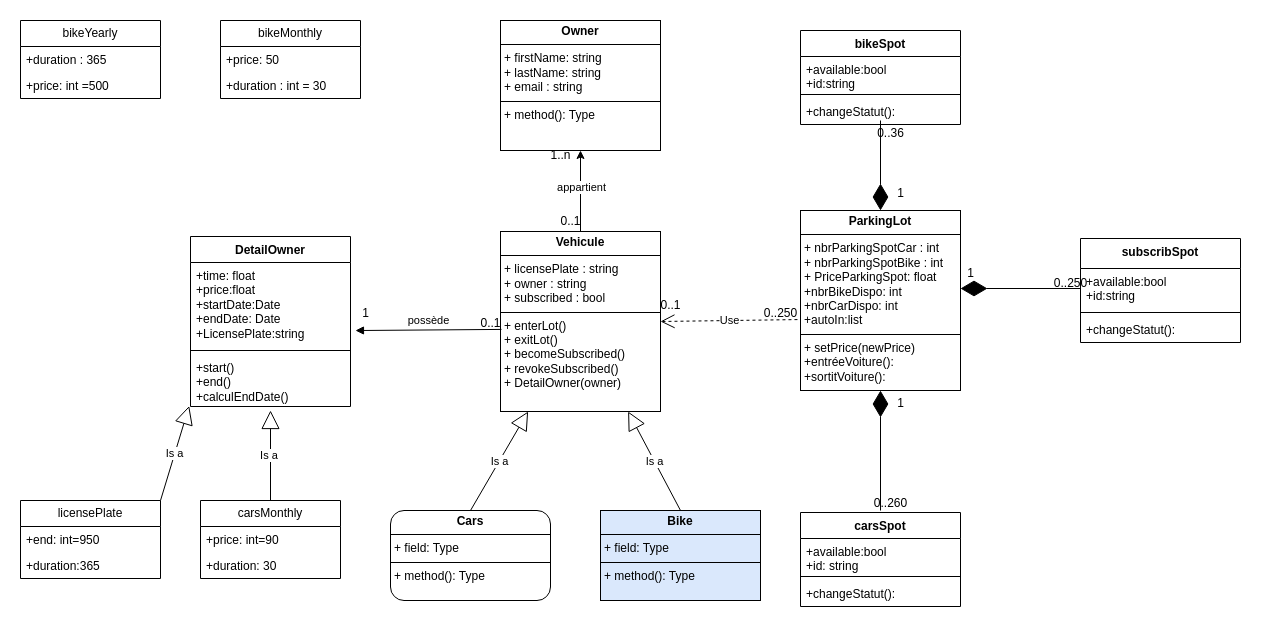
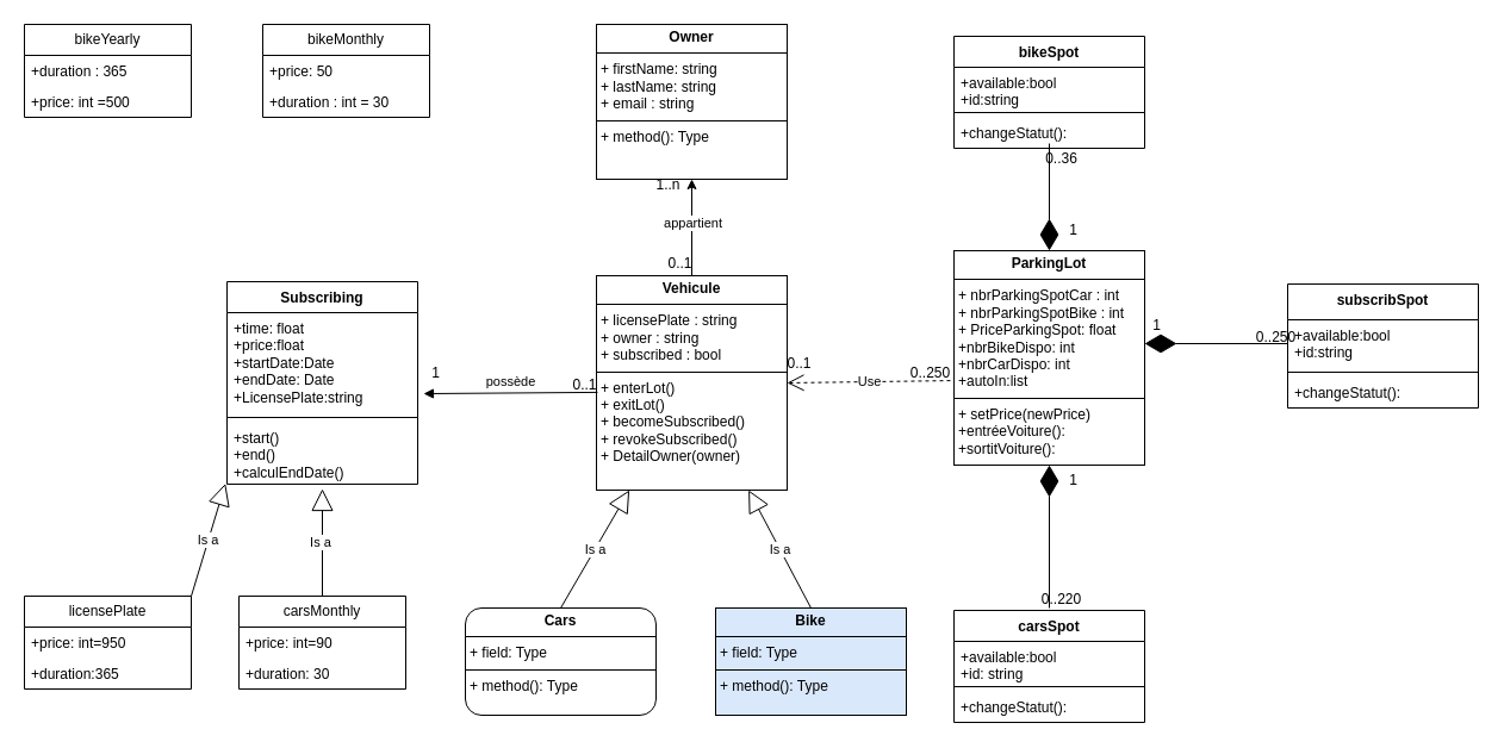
- <mxCell id="9" value="DetailOwner" style="swimlane;fontStyle=1;align=center;verticalAlign=top;childLayout=stackLayout;horizontal=1;startSize=26;horizontalStack=0;resizeParent=1;resizeParentMax=0;resizeLast=0;collapsible=1;marginBottom=0;whiteSpace=wrap;html=1;" parent="1" vertex="1"><mxGeometry x="190" y="236" width="160" height="170" as="geometry" /></mxCell>
+ <mxCell id="9" value="Subscribing" style="swimlane;fontStyle=1;align=center;verticalAlign=top;childLayout=stackLayout;horizontal=1;startSize=26;horizontalStack=0;resizeParent=1;resizeParentMax=0;resizeLast=0;collapsible=1;marginBottom=0;whiteSpace=wrap;html=1;" parent="1" vertex="1"><mxGeometry x="190" y="236" width="160" height="170" as="geometry" /></mxCell>
- <mxCell id="49" value="0..260" style="text;html=1;align=center;verticalAlign=middle;resizable=0;points=[];autosize=1;strokeColor=none;fillColor=none;" parent="1" vertex="1"><mxGeometry x="860" y="488" width="60" height="30" as="geometry" /></mxCell>
+ <mxCell id="49" value="0..220" style="text;html=1;align=center;verticalAlign=middle;resizable=0;points=[];autosize=1;strokeColor=none;fillColor=none;" parent="1" vertex="1"><mxGeometry x="860" y="488" width="60" height="30" as="geometry" /></mxCell>
- <mxCell id="53" value="+end: int=950" style="text;strokeColor=none;fillColor=none;align=left;verticalAlign=top;spacingLeft=4;spacingRight=4;overflow=hidden;rotatable=0;points=[[0,0.5],[1,0.5]];portConstraint=eastwest;whiteSpace=wrap;html=1;" vertex="1" parent="52"><mxGeometry y="26" width="140" height="26" as="geometry" /></mxCell>
+ <mxCell id="53" value="+price: int=950" style="text;strokeColor=none;fillColor=none;align=left;verticalAlign=top;spacingLeft=4;spacingRight=4;overflow=hidden;rotatable=0;points=[[0,0.5],[1,0.5]];portConstraint=eastwest;whiteSpace=wrap;html=1;" vertex="1" parent="52"><mxGeometry y="26" width="140" height="26" as="geometry" /></mxCell>
